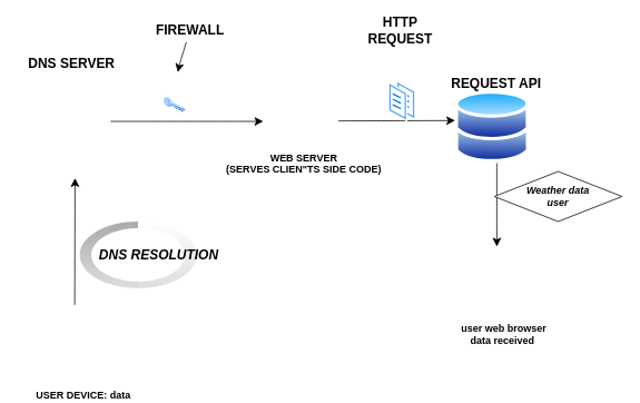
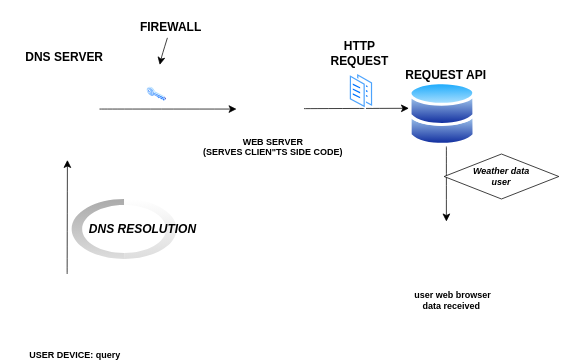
- <mxCell id="16" value="&lt;b&gt;HTTP&lt;br&gt;REQUEST&lt;/b&gt;" style="text;html=1;align=center;verticalAlign=middle;resizable=0;points=[];autosize=1;strokeColor=none;fillColor=none;fontSize=16;" vertex="1" parent="1"><mxGeometry x="429" y="11" width="100" height="50" as="geometry" /></mxCell>
+ <mxCell id="16" value="&lt;b&gt;HTTP&lt;br&gt;REQUEST&lt;/b&gt;" style="text;html=1;align=center;verticalAlign=middle;resizable=0;points=[];autosize=1;strokeColor=none;fillColor=none;fontSize=16;" vertex="1" parent="1"><mxGeometry x="429" y="46" width="100" height="50" as="geometry" /></mxCell>
- <mxCell id="2" value="USER DEVICE: data" style="shape=image;verticalLabelPosition=bottom;labelBackgroundColor=default;verticalAlign=top;aspect=fixed;imageAspect=0;image=https://banner2.cleanpng.com/20180331/zyq/kisspng-laptop-tablet-computers-mobile-phones-clip-art-computer-vector-5ac05899267f35.66.jpg;clipPath=inset(32.33% 9.56% 33.33% 10%);fontStyle=1" vertex="1" parent="1"><mxGeometry x="25" y="375" width="149.37" height="85" as="geometry" /></mxCell>
+ <mxCell id="2" value="USER DEVICE: query" style="shape=image;verticalLabelPosition=bottom;labelBackgroundColor=default;verticalAlign=top;aspect=fixed;imageAspect=0;image=https://banner2.cleanpng.com/20180331/zyq/kisspng-laptop-tablet-computers-mobile-phones-clip-art-computer-vector-5ac05899267f35.66.jpg;clipPath=inset(32.33% 9.56% 33.33% 10%);fontStyle=1" vertex="1" parent="1"><mxGeometry x="25" y="375" width="149.37" height="85" as="geometry" /></mxCell>
